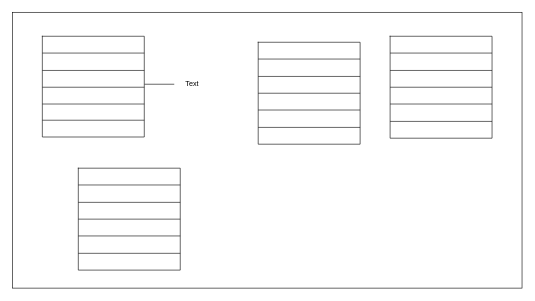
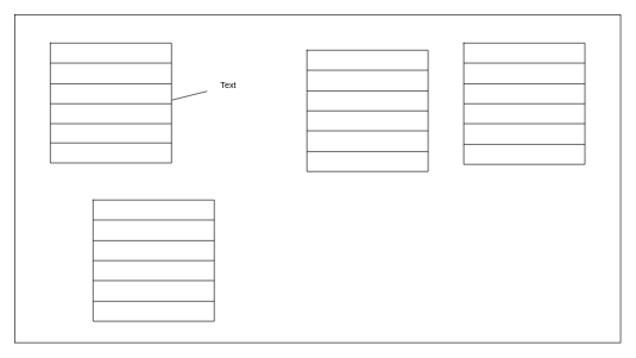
- <mxCell id="4" value="Text" style="text;html=1;strokeColor=none;fillColor=none;align=center;verticalAlign=middle;whiteSpace=wrap;rounded=0;" vertex="1" parent="1"><mxGeometry x="290" y="125" width="60" height="30" as="geometry" /></mxCell>
+ <mxCell id="4" value="Text" style="text;html=1;strokeColor=none;fillColor=none;align=center;verticalAlign=middle;whiteSpace=wrap;rounded=0;" vertex="1" parent="1"><mxGeometry x="290" y="105" width="60" height="30" as="geometry" /></mxCell>
